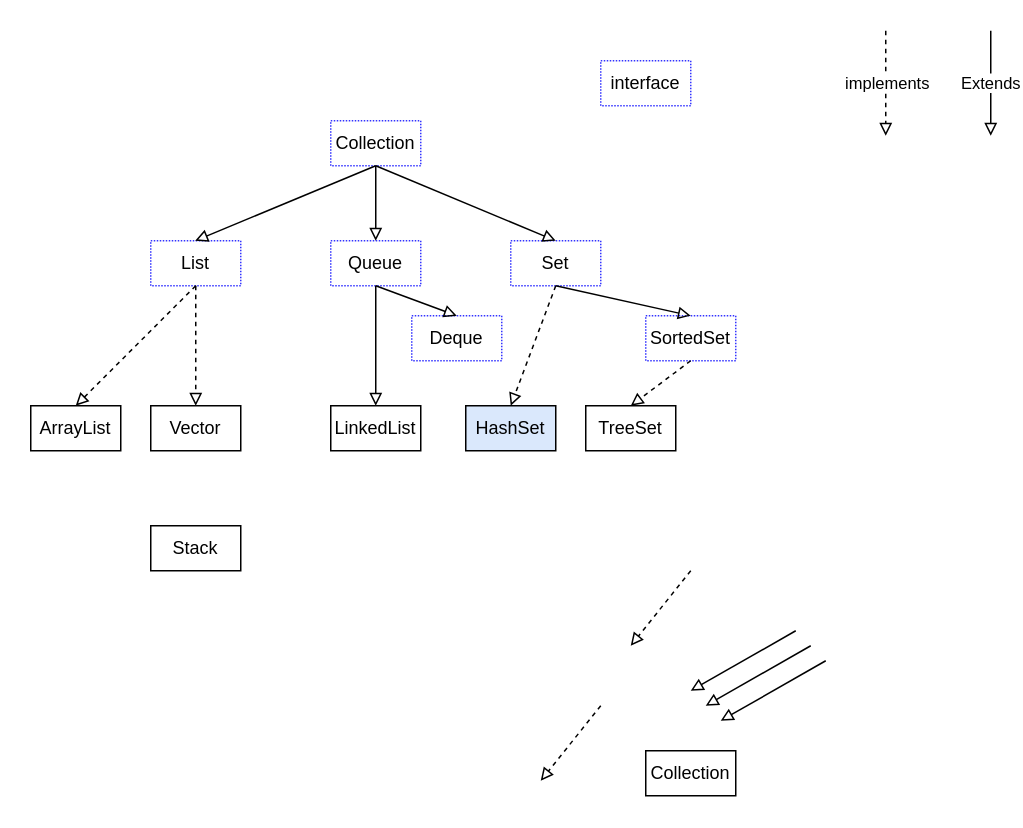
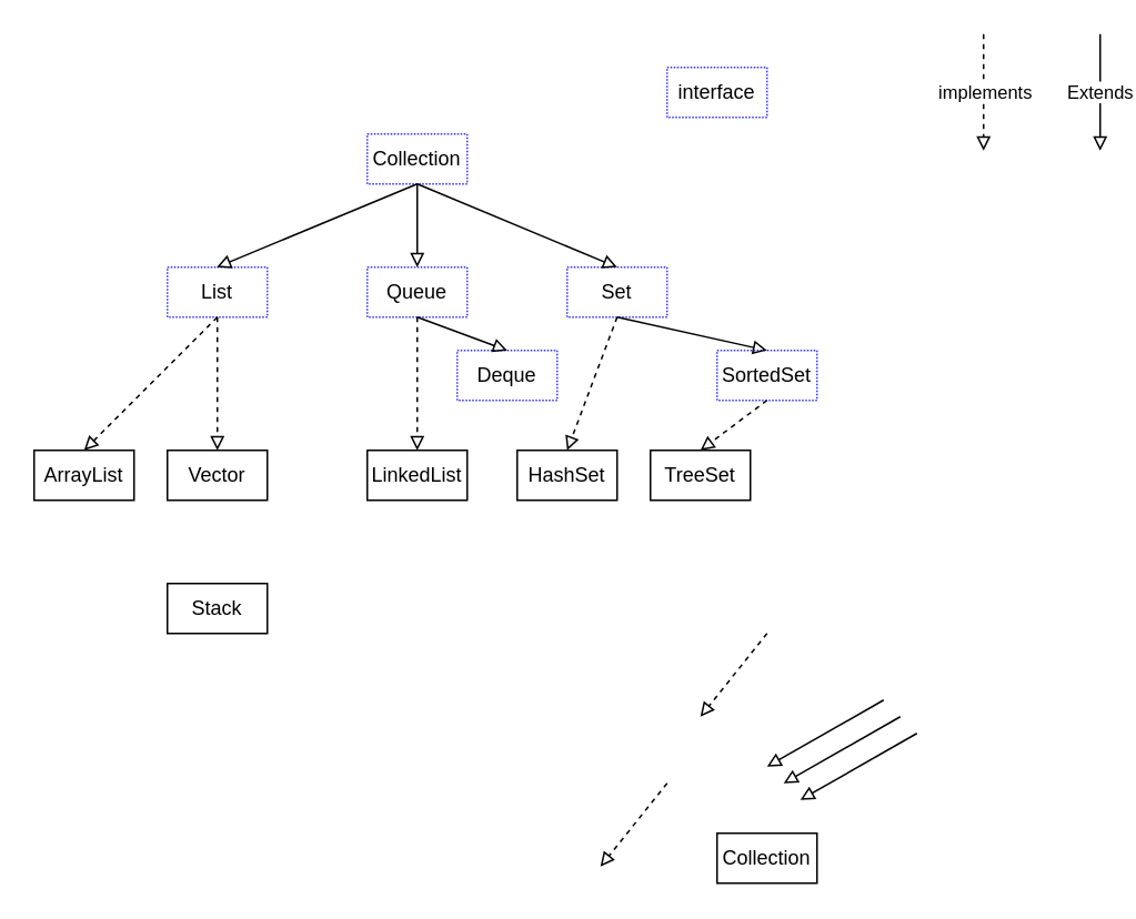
- <mxCell id="21" value="" style="endArrow=block;dashed=0;endFill=0;endSize=6;html=1;rounded=0;entryX=0.5;entryY=0;entryDx=0;entryDy=0;exitX=0.5;exitY=1;exitDx=0;exitDy=0;" edge="1" parent="1" source="8" target="7"><mxGeometry width="160" relative="1" as="geometry"><mxPoint x="260" y="200" as="sourcePoint" /><mxPoint x="180" y="230" as="targetPoint" /></mxGeometry></mxCell>
+ <mxCell id="21" value="" style="endArrow=block;dashed=1;endFill=0;endSize=6;html=1;rounded=0;entryX=0.5;entryY=0;entryDx=0;entryDy=0;exitX=0.5;exitY=1;exitDx=0;exitDy=0;" edge="1" parent="1" source="8" target="7"><mxGeometry width="160" relative="1" as="geometry"><mxPoint x="260" y="200" as="sourcePoint" /><mxPoint x="180" y="230" as="targetPoint" /></mxGeometry></mxCell>
- <mxCell id="17" value="HashSet" style="rounded=0;whiteSpace=wrap;html=1;fillColor=#dae8fc;" vertex="1" parent="1"><mxGeometry x="310" y="270" width="60" height="30" as="geometry" /></mxCell>
+ <mxCell id="17" value="HashSet" style="rounded=0;whiteSpace=wrap;html=1;" vertex="1" parent="1"><mxGeometry x="310" y="270" width="60" height="30" as="geometry" /></mxCell>
